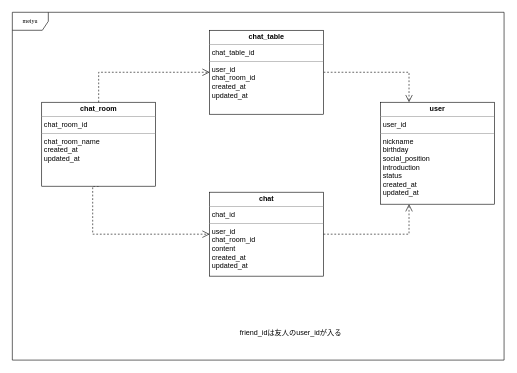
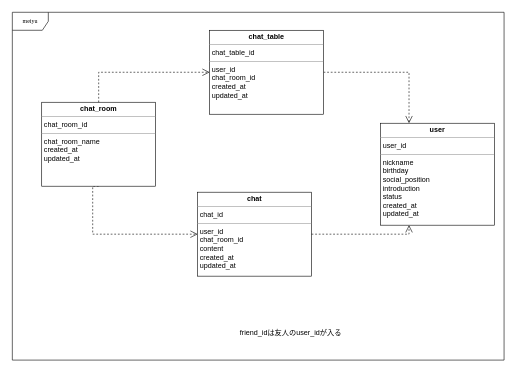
- <mxCell id="9" value="&lt;p style=&quot;margin: 0px ; margin-top: 4px ; text-align: center&quot;&gt;&lt;b&gt;user&lt;/b&gt;&lt;/p&gt;&lt;hr size=&quot;1&quot;&gt;&lt;p style=&quot;margin: 0px ; margin-left: 4px&quot;&gt;user_id&lt;/p&gt;&lt;hr size=&quot;1&quot;&gt;&lt;p style=&quot;margin: 0px ; margin-left: 4px&quot;&gt;nickname&lt;/p&gt;&lt;p style=&quot;margin: 0px ; margin-left: 4px&quot;&gt;birthday&lt;/p&gt;&lt;p style=&quot;margin: 0px ; margin-left: 4px&quot;&gt;social_position&lt;/p&gt;&lt;p style=&quot;margin: 0px ; margin-left: 4px&quot;&gt;introduction&lt;/p&gt;&lt;p style=&quot;margin: 0px ; margin-left: 4px&quot;&gt;status&lt;/p&gt;&lt;p style=&quot;margin: 0px ; margin-left: 4px&quot;&gt;created_at&lt;/p&gt;&lt;p style=&quot;margin: 0px ; margin-left: 4px&quot;&gt;updated_at&lt;/p&gt;" style="verticalAlign=top;align=left;overflow=fill;fontSize=12;fontFamily=Helvetica;html=1;rounded=0;shadow=0;comic=0;labelBackgroundColor=none;strokeWidth=1" vertex="1" parent="1"><mxGeometry x="634" y="170" width="190" height="170" as="geometry" /></mxCell>
+ <mxCell id="9" value="&lt;p style=&quot;margin: 0px ; margin-top: 4px ; text-align: center&quot;&gt;&lt;b&gt;user&lt;/b&gt;&lt;/p&gt;&lt;hr size=&quot;1&quot;&gt;&lt;p style=&quot;margin: 0px ; margin-left: 4px&quot;&gt;user_id&lt;/p&gt;&lt;hr size=&quot;1&quot;&gt;&lt;p style=&quot;margin: 0px ; margin-left: 4px&quot;&gt;nickname&lt;/p&gt;&lt;p style=&quot;margin: 0px ; margin-left: 4px&quot;&gt;birthday&lt;/p&gt;&lt;p style=&quot;margin: 0px ; margin-left: 4px&quot;&gt;social_position&lt;/p&gt;&lt;p style=&quot;margin: 0px ; margin-left: 4px&quot;&gt;introduction&lt;/p&gt;&lt;p style=&quot;margin: 0px ; margin-left: 4px&quot;&gt;status&lt;/p&gt;&lt;p style=&quot;margin: 0px ; margin-left: 4px&quot;&gt;created_at&lt;/p&gt;&lt;p style=&quot;margin: 0px ; margin-left: 4px&quot;&gt;updated_at&lt;/p&gt;" style="verticalAlign=top;align=left;overflow=fill;fontSize=12;fontFamily=Helvetica;html=1;rounded=0;shadow=0;comic=0;labelBackgroundColor=none;strokeWidth=1" vertex="1" parent="1"><mxGeometry x="634" y="205" width="190" height="170" as="geometry" /></mxCell>
- <mxCell id="8" value="&lt;p style=&quot;margin: 0px ; margin-top: 4px ; text-align: center&quot;&gt;&lt;b&gt;chat&lt;/b&gt;&lt;/p&gt;&lt;hr size=&quot;1&quot;&gt;&lt;p style=&quot;margin: 0px ; margin-left: 4px&quot;&gt;chat_id&lt;/p&gt;&lt;hr size=&quot;1&quot;&gt;&lt;p style=&quot;margin: 0px ; margin-left: 4px&quot;&gt;user_id&lt;/p&gt;&lt;p style=&quot;margin: 0px ; margin-left: 4px&quot;&gt;chat_room_id&lt;/p&gt;&lt;p style=&quot;margin: 0px 0px 0px 4px&quot;&gt;content&lt;/p&gt;&lt;p style=&quot;margin: 0px 0px 0px 4px&quot;&gt;created_at&lt;/p&gt;&lt;p style=&quot;margin: 0px 0px 0px 4px&quot;&gt;updated_at&lt;/p&gt;" style="verticalAlign=top;align=left;overflow=fill;fontSize=12;fontFamily=Helvetica;html=1;rounded=0;shadow=0;comic=0;labelBackgroundColor=none;strokeWidth=1" vertex="1" parent="1"><mxGeometry x="349" y="320" width="190" height="140" as="geometry" /></mxCell>
+ <mxCell id="8" value="&lt;p style=&quot;margin: 0px ; margin-top: 4px ; text-align: center&quot;&gt;&lt;b&gt;chat&lt;/b&gt;&lt;/p&gt;&lt;hr size=&quot;1&quot;&gt;&lt;p style=&quot;margin: 0px ; margin-left: 4px&quot;&gt;chat_id&lt;/p&gt;&lt;hr size=&quot;1&quot;&gt;&lt;p style=&quot;margin: 0px ; margin-left: 4px&quot;&gt;user_id&lt;/p&gt;&lt;p style=&quot;margin: 0px ; margin-left: 4px&quot;&gt;chat_room_id&lt;/p&gt;&lt;p style=&quot;margin: 0px 0px 0px 4px&quot;&gt;content&lt;/p&gt;&lt;p style=&quot;margin: 0px 0px 0px 4px&quot;&gt;created_at&lt;/p&gt;&lt;p style=&quot;margin: 0px 0px 0px 4px&quot;&gt;updated_at&lt;/p&gt;" style="verticalAlign=top;align=left;overflow=fill;fontSize=12;fontFamily=Helvetica;html=1;rounded=0;shadow=0;comic=0;labelBackgroundColor=none;strokeWidth=1" vertex="1" parent="1"><mxGeometry x="329" y="320" width="190" height="140" as="geometry" /></mxCell>
